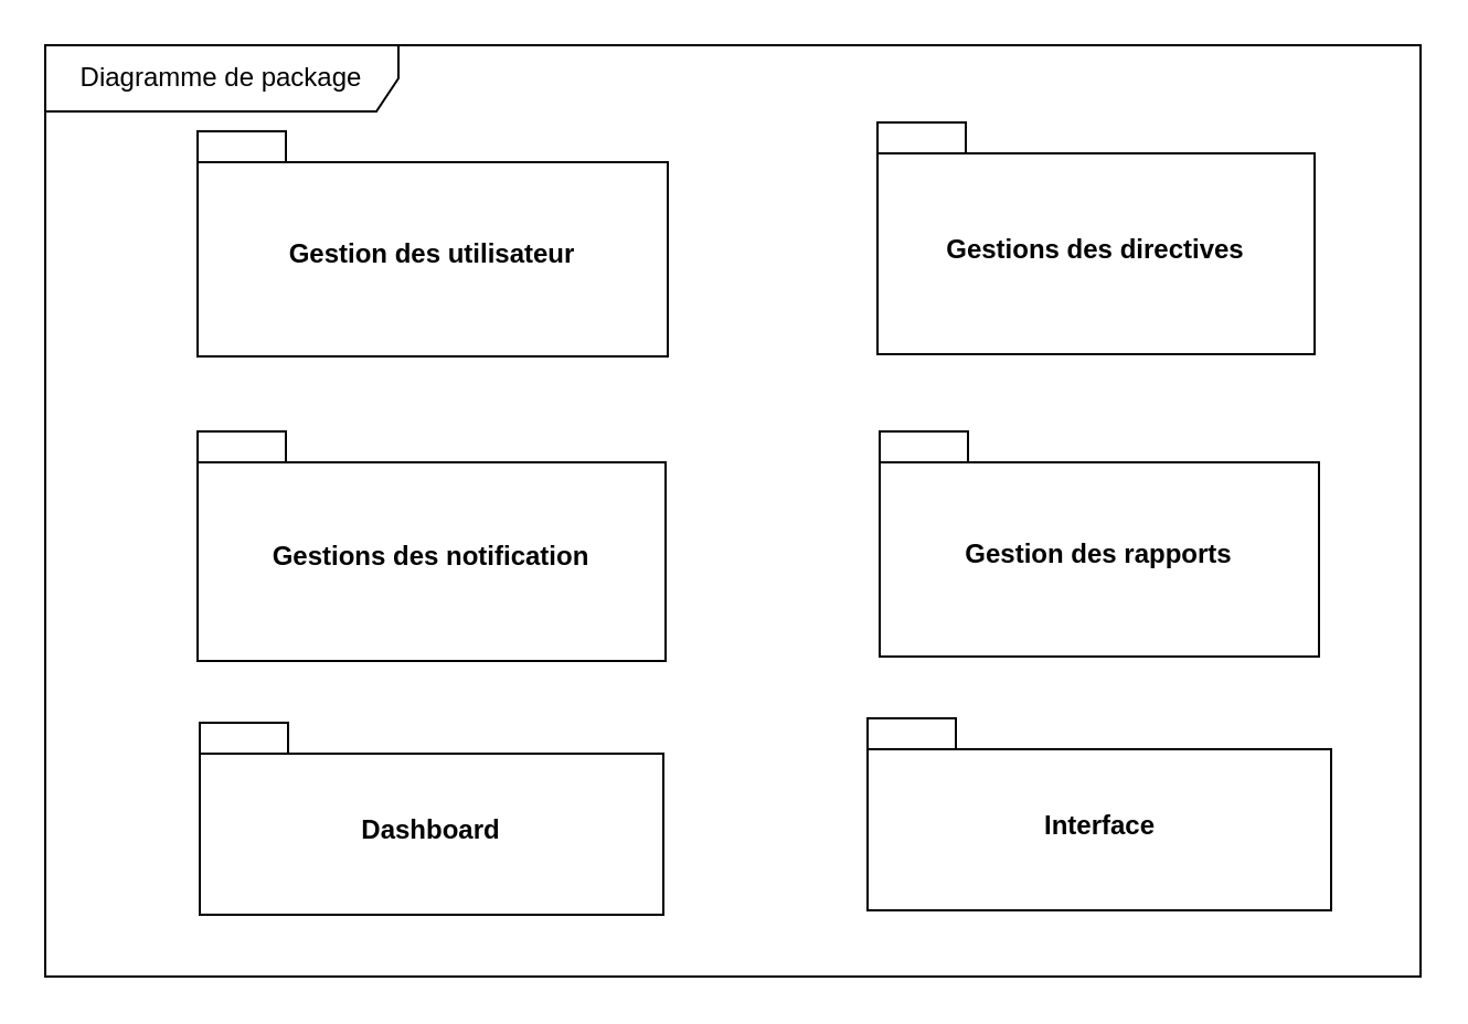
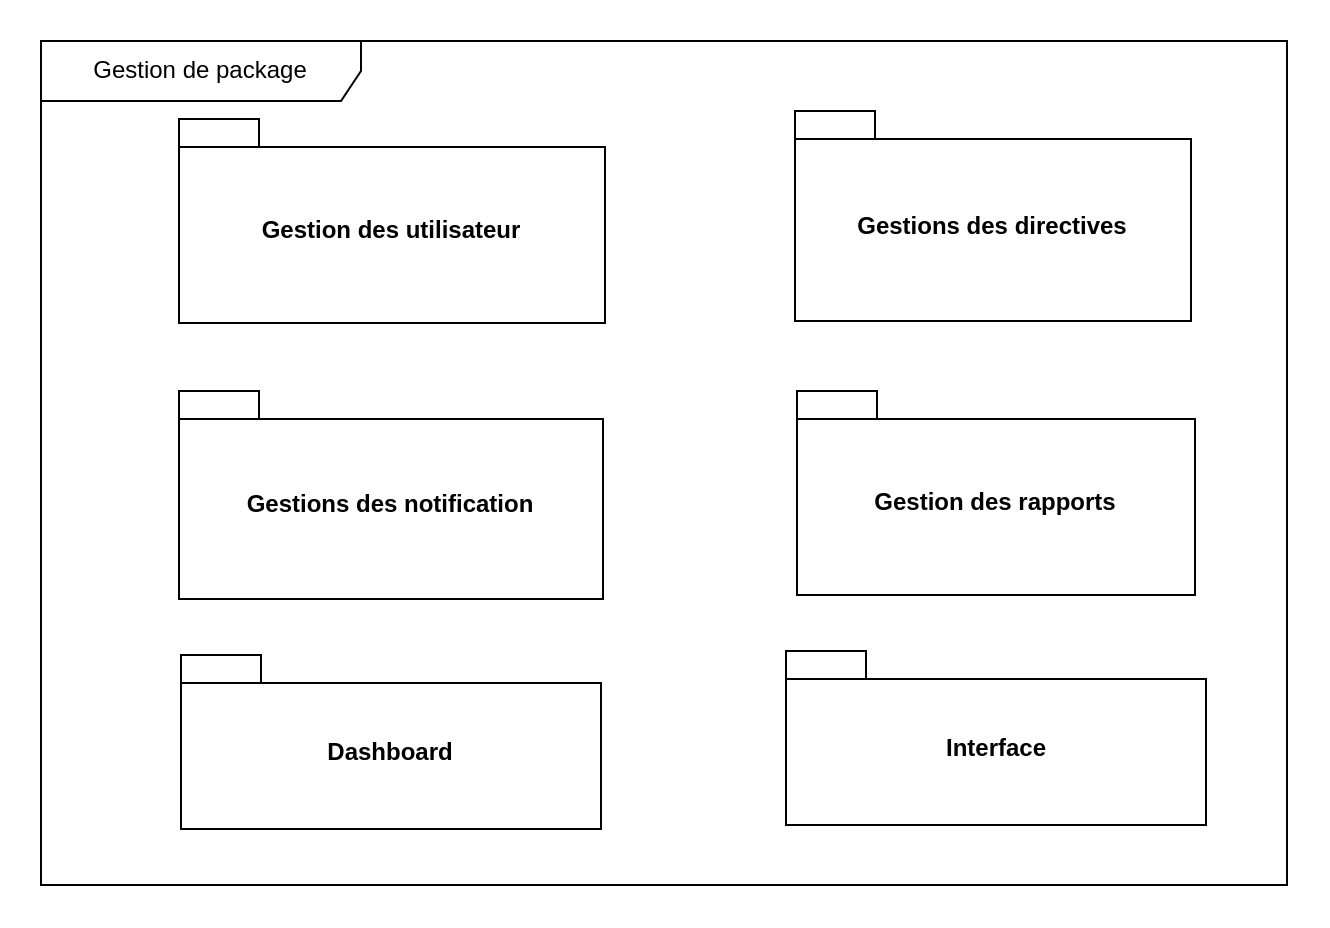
- <mxCell id="8" value="Diagramme de package" style="shape=umlFrame;whiteSpace=wrap;html=1;pointerEvents=0;recursiveResize=0;container=1;collapsible=0;width=160;" vertex="1" parent="1"><mxGeometry x="20" y="20" width="623" height="422" as="geometry" /></mxCell>
+ <mxCell id="8" value="Gestion de package" style="shape=umlFrame;whiteSpace=wrap;html=1;pointerEvents=0;recursiveResize=0;container=1;collapsible=0;width=160;" vertex="1" parent="1"><mxGeometry x="20" y="20" width="623" height="422" as="geometry" /></mxCell>
